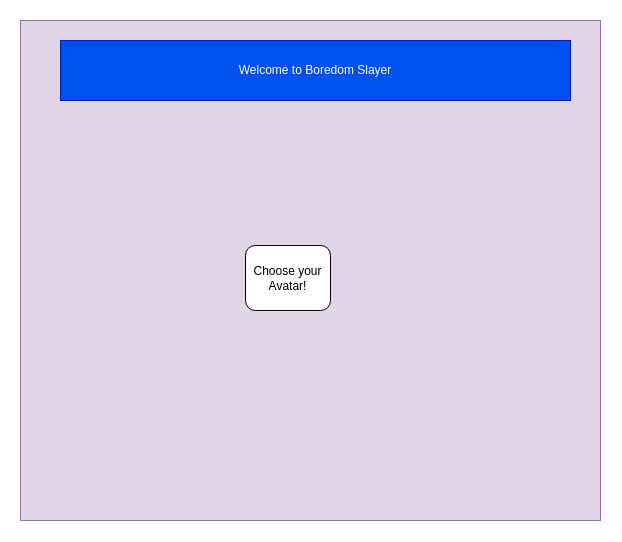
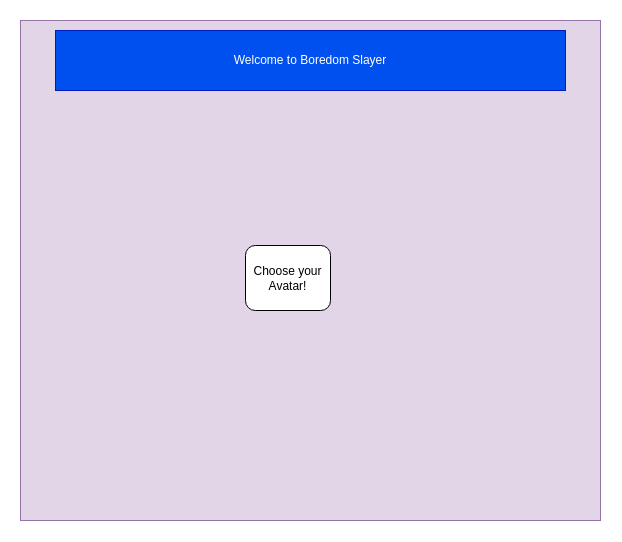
- <mxCell id="3" value="Welcome to Boredom Slayer" style="rounded=0;whiteSpace=wrap;html=1;fillColor=#0050ef;fontColor=#ffffff;strokeColor=#001DBC;" vertex="1" parent="1"><mxGeometry x="60" y="40" width="510" height="60" as="geometry" /></mxCell>
+ <mxCell id="3" value="Welcome to Boredom Slayer" style="rounded=0;whiteSpace=wrap;html=1;fillColor=#0050ef;fontColor=#ffffff;strokeColor=#001DBC;" vertex="1" parent="1"><mxGeometry x="55" y="30" width="510" height="60" as="geometry" /></mxCell>
